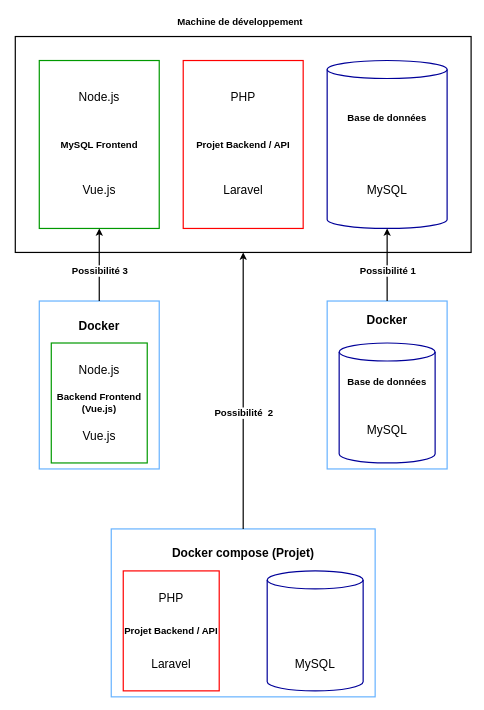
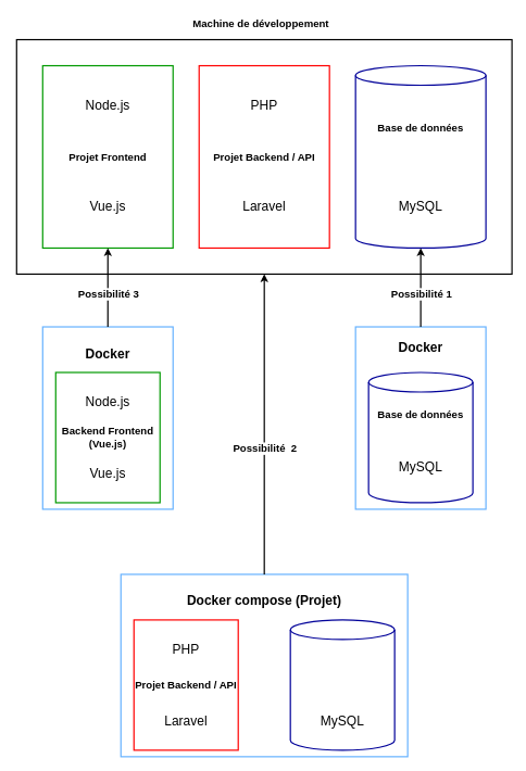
- <mxCell id="4" value="&lt;font style=&quot;font-size: 16px;&quot;&gt;MySQL Frontend&lt;/font&gt;" style="rounded=0;whiteSpace=wrap;html=1;strokeWidth=2;fillColor=none;fontSize=16;strokeColor=#009900;fontStyle=1" parent="1" vertex="1"><mxGeometry x="65" y="100" width="200" height="280" as="geometry" /></mxCell>
+ <mxCell id="4" value="&lt;font style=&quot;font-size: 16px;&quot;&gt;Projet Frontend&lt;/font&gt;" style="rounded=0;whiteSpace=wrap;html=1;strokeWidth=2;fillColor=none;fontSize=16;strokeColor=#009900;fontStyle=1" parent="1" vertex="1"><mxGeometry x="65" y="100" width="200" height="280" as="geometry" /></mxCell>
